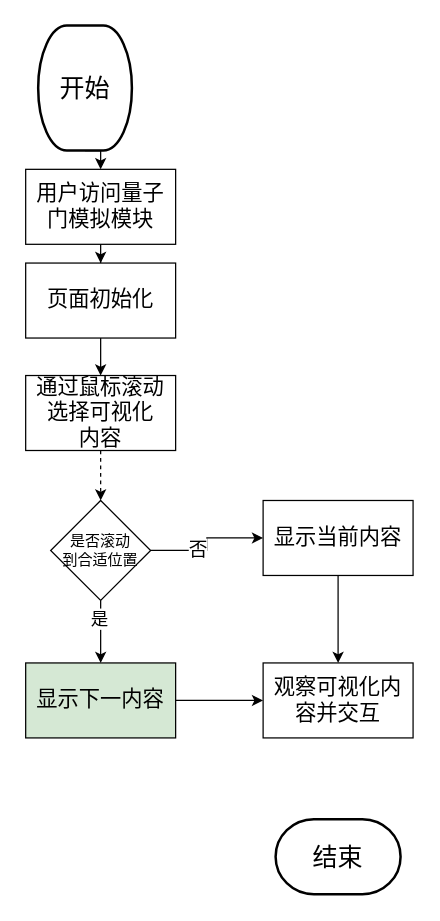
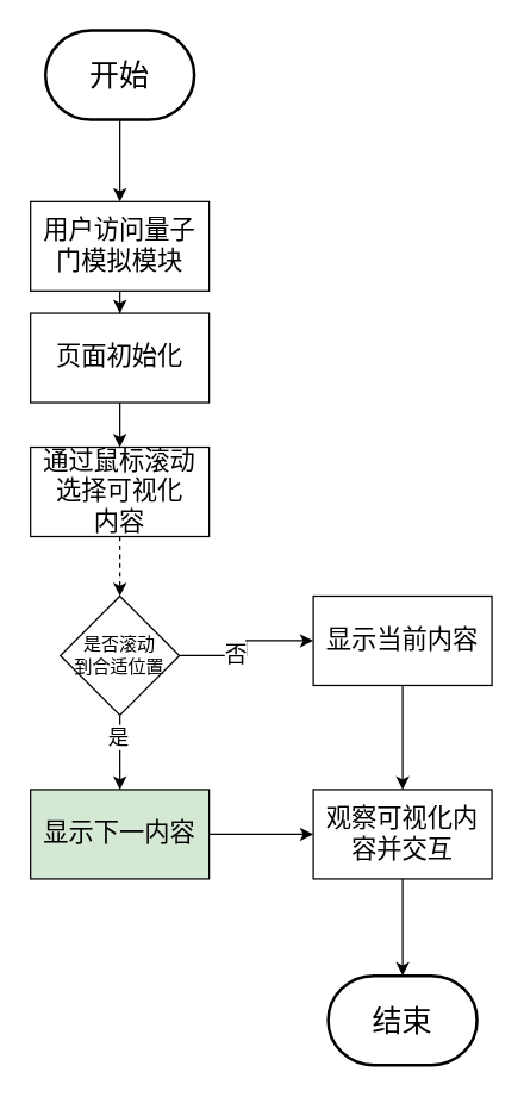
- <mxCell id="3" value="&lt;font style=&quot;font-size: 20px;&quot;&gt;开始&lt;/font&gt;" style="strokeWidth=2;html=1;shape=mxgraph.flowchart.terminator;whiteSpace=wrap;" vertex="1" parent="1"><mxGeometry x="30" y="20" width="75" height="100" as="geometry" /></mxCell>
+ <mxCell id="3" value="&lt;font style=&quot;font-size: 20px;&quot;&gt;开始&lt;/font&gt;" style="strokeWidth=2;html=1;shape=mxgraph.flowchart.terminator;whiteSpace=wrap;" vertex="1" parent="1"><mxGeometry x="30" y="20" width="100" height="60" as="geometry" /></mxCell>
+ <mxCell id="19" value="" style="edgeStyle=orthogonalEdgeStyle;rounded=0;orthogonalLoop=1;jettySize=auto;html=1;" edge="1" parent="1" source="20" target="21"><mxGeometry relative="1" as="geometry" /></mxCell>
